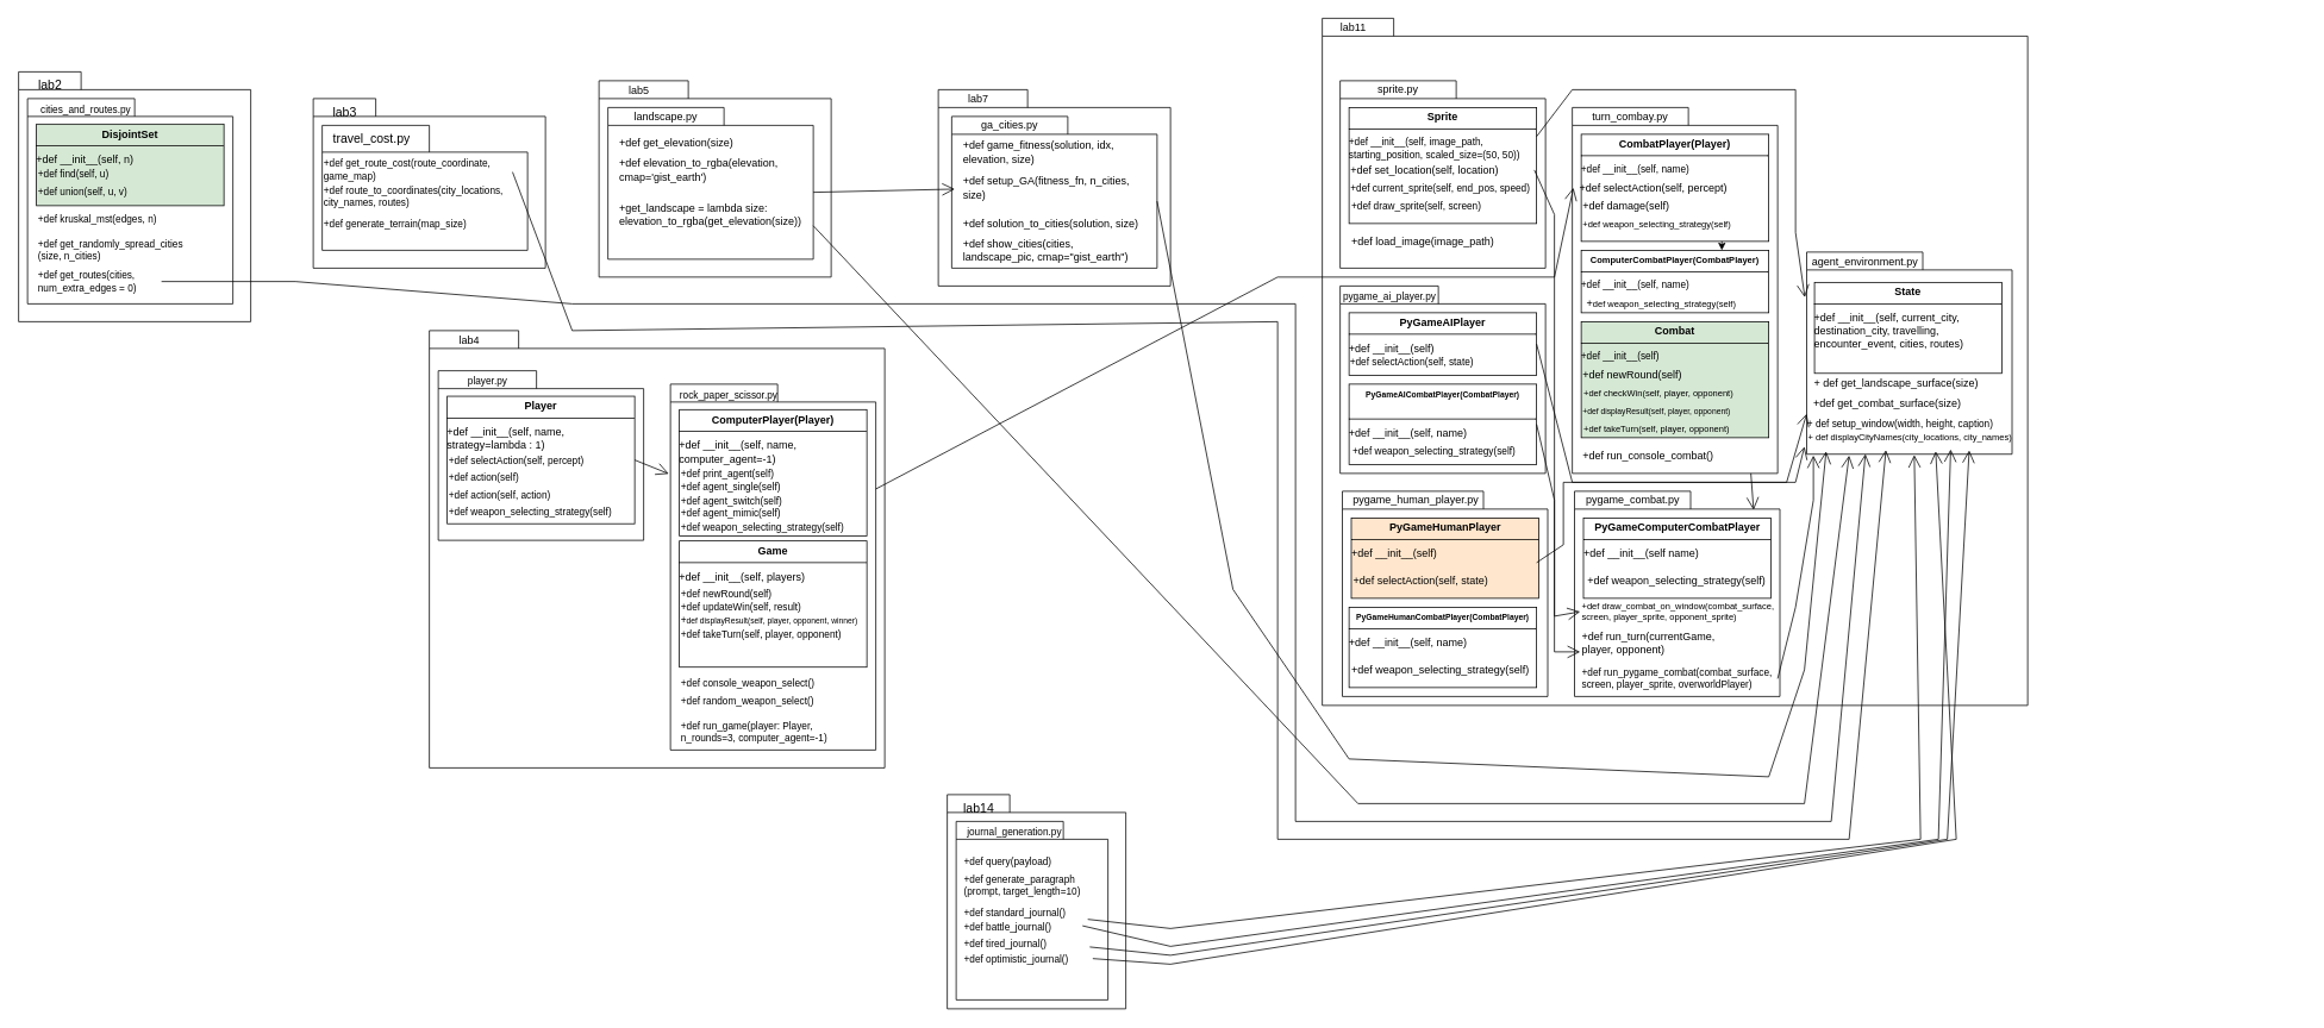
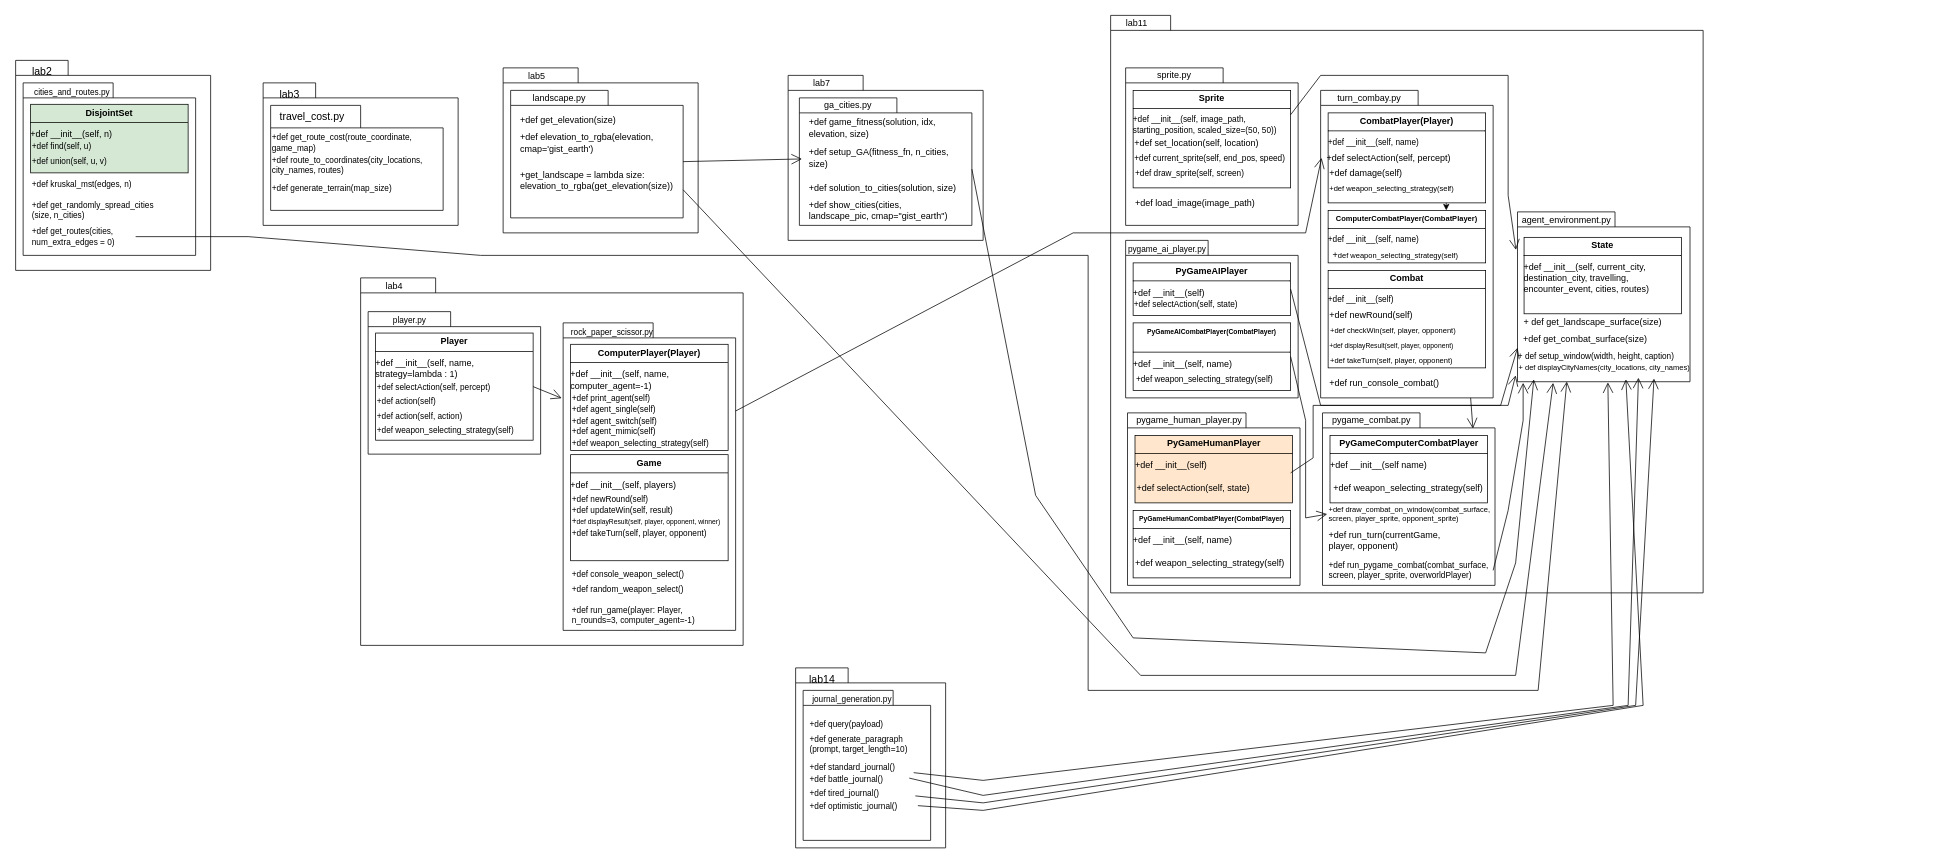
- <mxCell id="137" value="" style="endArrow=open;endFill=1;endSize=12;html=1;rounded=0;exitX=1;exitY=0;exitDx=0;exitDy=0;entryX=0;entryY=0.75;entryDx=0;entryDy=0;" parent="1" source="27" target="69" edge="1"><mxGeometry width="160" relative="1" as="geometry"><mxPoint x="1930" y="480" as="sourcePoint" /><mxPoint x="2090" y="480" as="targetPoint" /><Array as="points"><mxPoint x="1740" y="240" /><mxPoint x="1740" y="730" /></Array></mxGeometry></mxCell>
- <mxCell id="38" value="&lt;p style=&quot;margin:0px;margin-top:4px;text-align:center;&quot;&gt;&lt;b&gt;Combat&lt;/b&gt;&lt;/p&gt;&lt;hr size=&quot;1&quot; style=&quot;border-style:solid;&quot;&gt;&lt;div style=&quot;height:2px;&quot;&gt;&lt;/div&gt;&lt;div style=&quot;height:2px;&quot;&gt;&lt;div style=&quot;height: 2px; font-size: 11px;&quot;&gt;+def __init__(self)&lt;br&gt;&lt;/div&gt;&lt;/div&gt;" style="verticalAlign=top;align=left;overflow=fill;html=1;whiteSpace=wrap;rounded=0;labelBackgroundColor=none;fillColor=#d5e8d4;" parent="37" vertex="1"><mxGeometry width="210" height="130" as="geometry" /></mxCell>
+ <mxCell id="38" value="&lt;p style=&quot;margin:0px;margin-top:4px;text-align:center;&quot;&gt;&lt;b&gt;Combat&lt;/b&gt;&lt;/p&gt;&lt;hr size=&quot;1&quot; style=&quot;border-style:solid;&quot;&gt;&lt;div style=&quot;height:2px;&quot;&gt;&lt;/div&gt;&lt;div style=&quot;height:2px;&quot;&gt;&lt;div style=&quot;height: 2px; font-size: 11px;&quot;&gt;+def __init__(self)&lt;br&gt;&lt;/div&gt;&lt;/div&gt;" style="verticalAlign=top;align=left;overflow=fill;html=1;whiteSpace=wrap;rounded=0;labelBackgroundColor=none;" parent="37" vertex="1"><mxGeometry width="210" height="130" as="geometry" /></mxCell>
- <mxCell id="139" value="" style="endArrow=open;endFill=1;endSize=12;html=1;rounded=0;exitX=1.015;exitY=0.557;exitDx=0;exitDy=0;exitPerimeter=0;entryX=0.395;entryY=0.977;entryDx=0;entryDy=0;entryPerimeter=0;" parent="1" source="129" target="20" edge="1"><mxGeometry width="160" relative="1" as="geometry"><mxPoint x="700" y="380" as="sourcePoint" /><mxPoint x="2110" y="940" as="targetPoint" /><Array as="points"><mxPoint x="640" y="370" /><mxPoint x="1430" y="360" /><mxPoint x="1430" y="940" /><mxPoint x="2070" y="940" /></Array></mxGeometry></mxCell>
